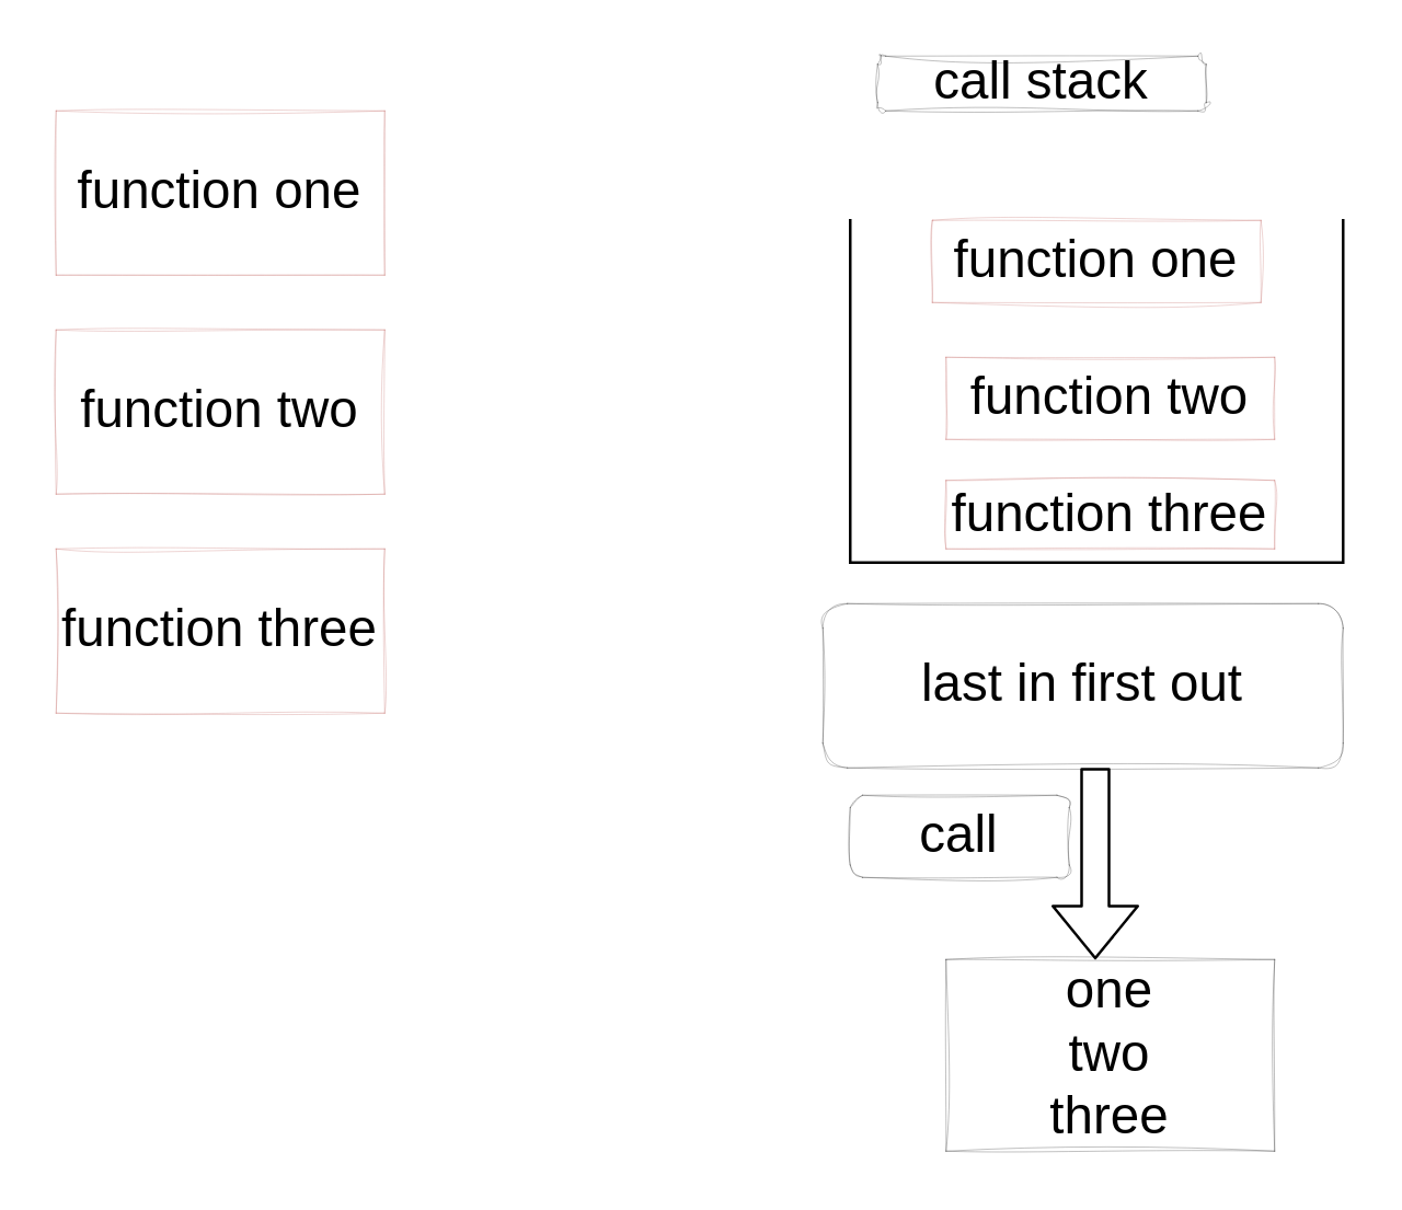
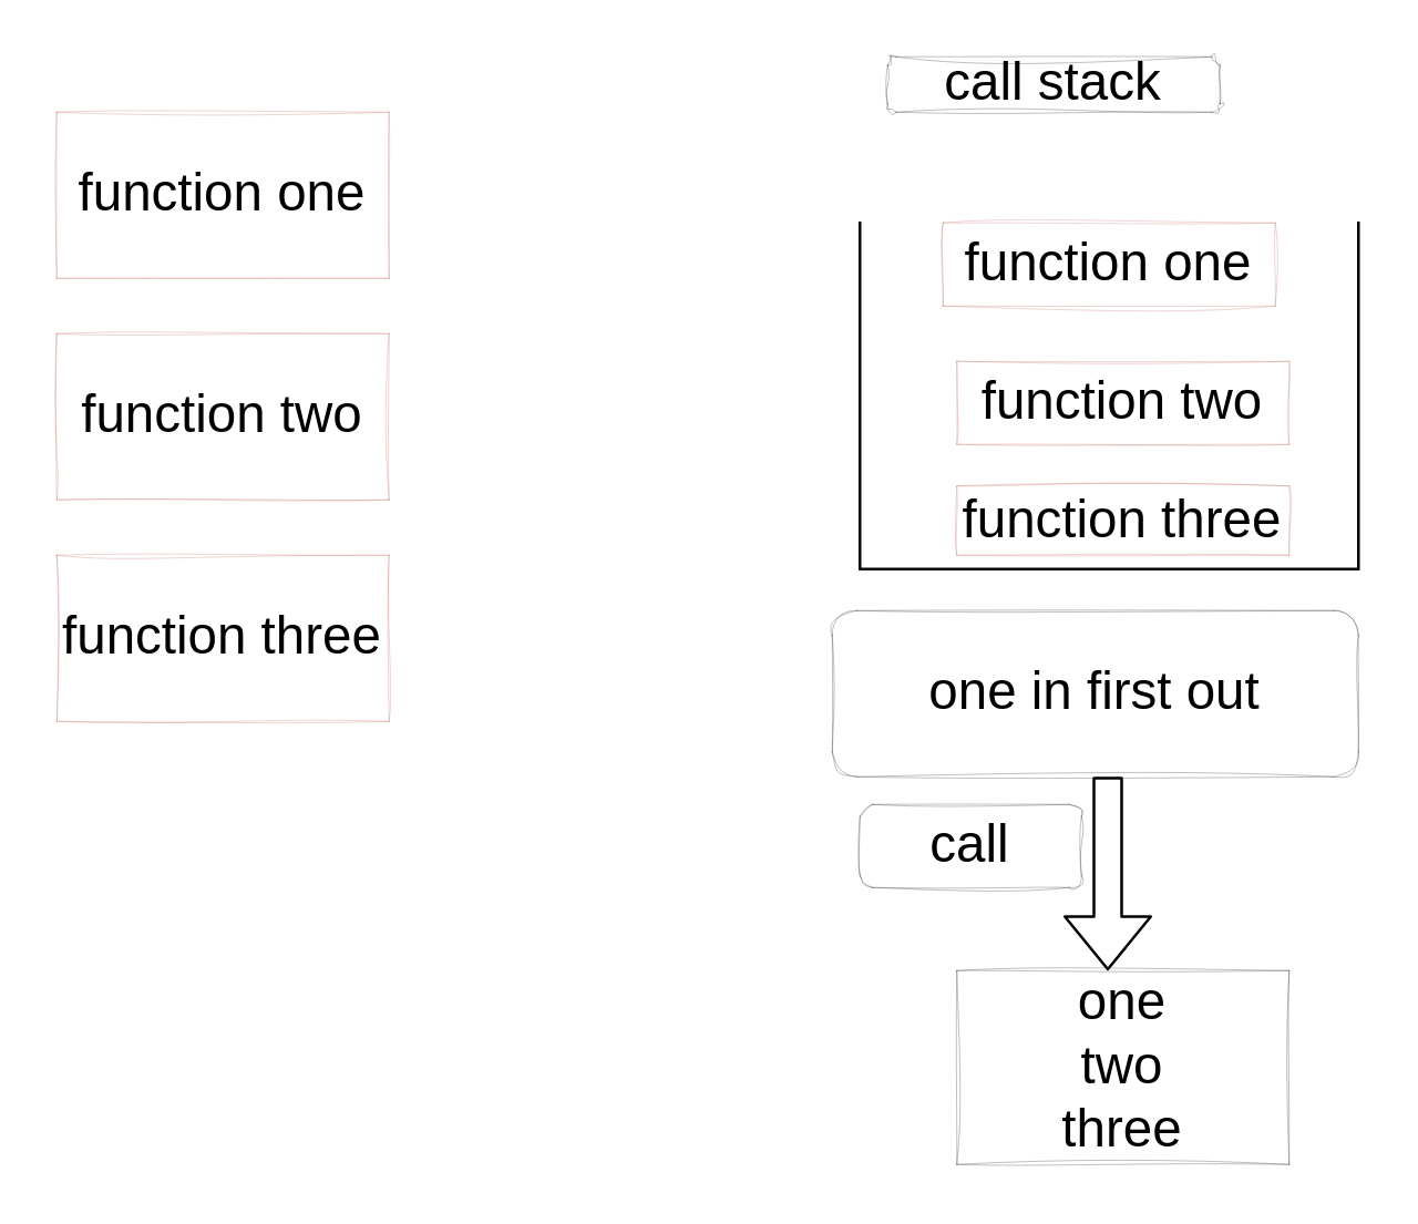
- <mxCell id="10" value="last in first out" style="rounded=1;whiteSpace=wrap;html=1;sketch=1;strokeWidth=0;fontSize=19;" vertex="1" parent="1"><mxGeometry x="300" y="220" width="190" height="60" as="geometry" /></mxCell>
+ <mxCell id="10" value="one in first out" style="rounded=1;whiteSpace=wrap;html=1;sketch=1;strokeWidth=0;fontSize=19;" vertex="1" parent="1"><mxGeometry x="300" y="220" width="190" height="60" as="geometry" /></mxCell>
